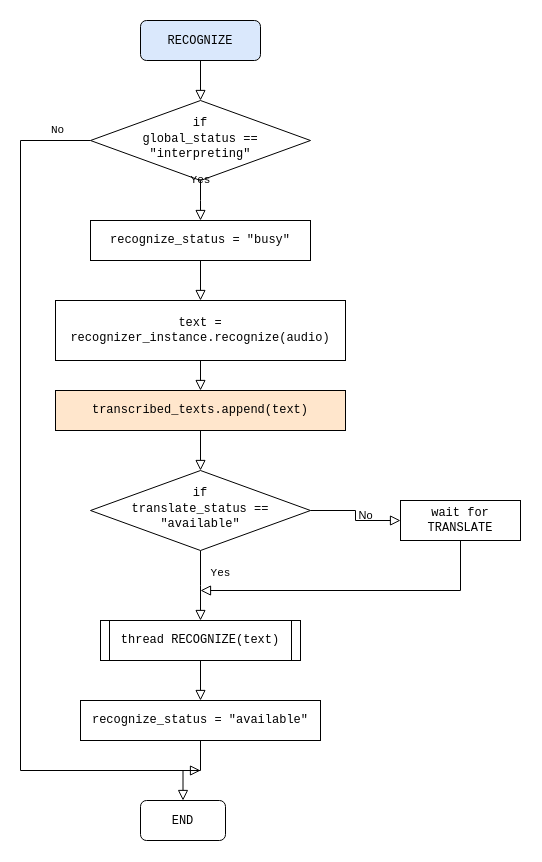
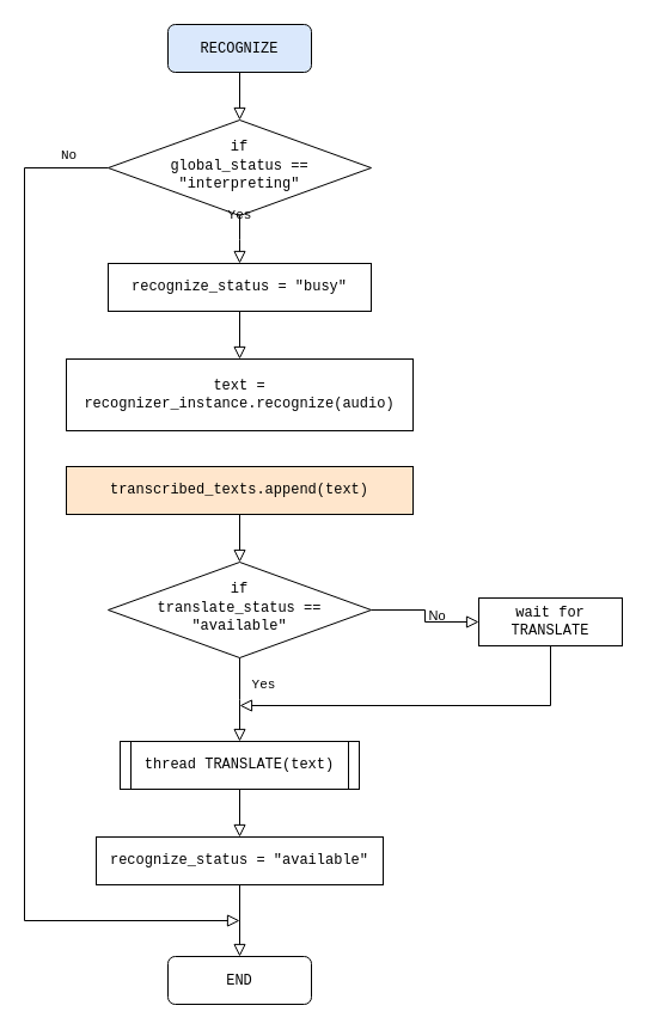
- <mxCell id="10" value="" style="edgeStyle=orthogonalEdgeStyle;rounded=0;jumpSize=6;orthogonalLoop=1;jettySize=auto;html=1;labelBackgroundColor=default;strokeColor=default;strokeWidth=1;fontFamily=Courier New;endArrow=block;endFill=0;endSize=8;labelBorderColor=none;entryX=0.5;entryY=0;entryDx=0;entryDy=0;" parent="1" source="11" target="20" edge="1"><mxGeometry relative="1" as="geometry"><mxPoint x="200" y="390" as="targetPoint" /></mxGeometry></mxCell>
- <mxCell id="15" value="thread RECOGNIZE(text)" style="shape=process;whiteSpace=wrap;html=1;backgroundOutline=1;fontFamily=Courier New;size=0.045;" parent="1" vertex="1"><mxGeometry x="100" y="620" width="200" height="40" as="geometry" /></mxCell>
+ <mxCell id="15" value="thread TRANSLATE(text)" style="shape=process;whiteSpace=wrap;html=1;backgroundOutline=1;fontFamily=Courier New;size=0.045;" parent="1" vertex="1"><mxGeometry x="100" y="620" width="200" height="40" as="geometry" /></mxCell>
- <mxCell id="9" value="&lt;font face=&quot;Courier New&quot;&gt;END&lt;/font&gt;" style="rounded=1;whiteSpace=wrap;html=1;fontSize=12;glass=0;strokeWidth=1;shadow=0;" parent="1" vertex="1"><mxGeometry x="140" y="800" width="85" height="40" as="geometry" /></mxCell>
+ <mxCell id="9" value="&lt;font face=&quot;Courier New&quot;&gt;END&lt;/font&gt;" style="rounded=1;whiteSpace=wrap;html=1;fontSize=12;glass=0;strokeWidth=1;shadow=0;" parent="1" vertex="1"><mxGeometry x="140" y="800" width="120" height="40" as="geometry" /></mxCell>
